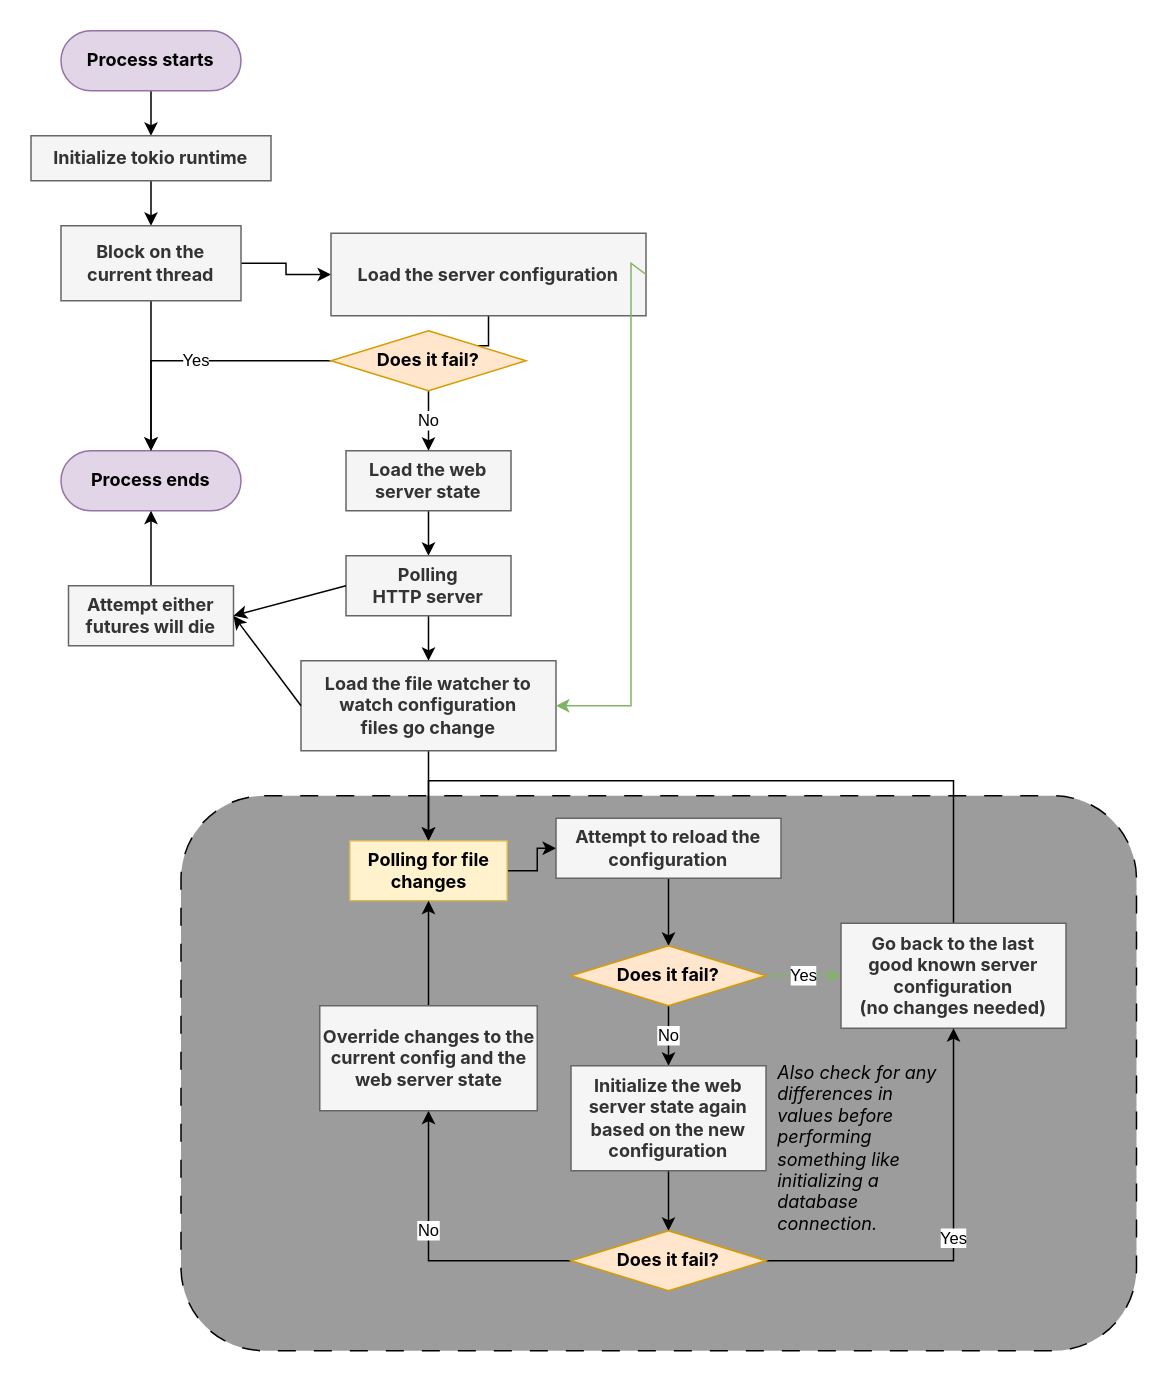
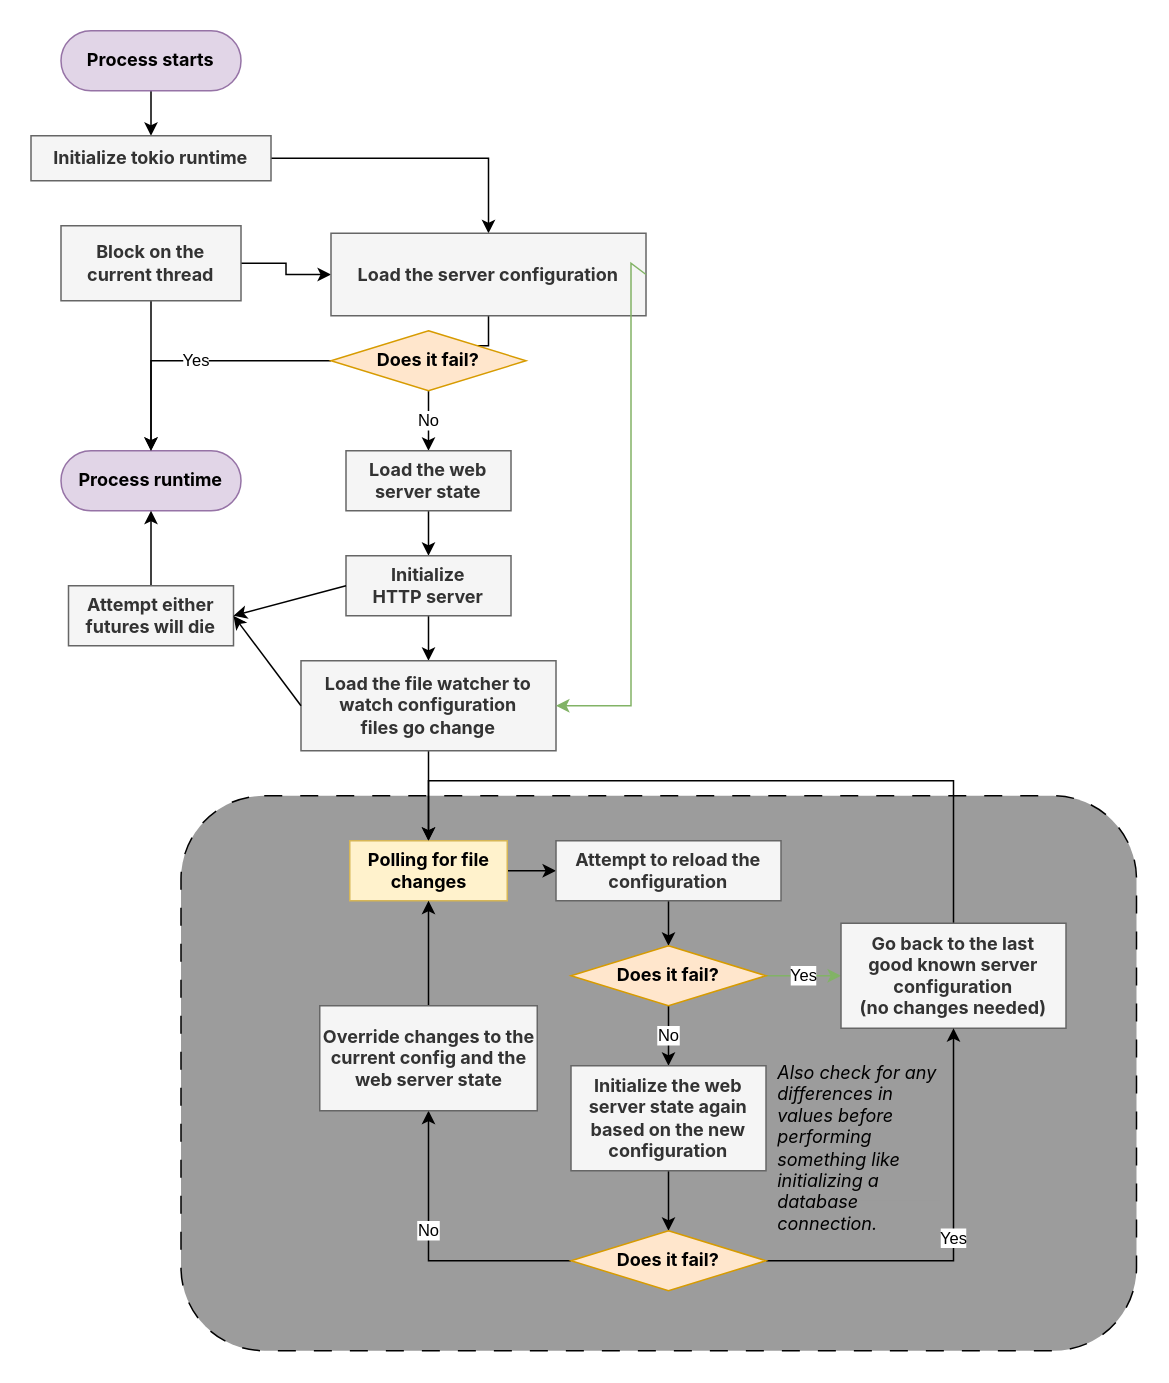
- <mxCell id="6" style="edgeStyle=orthogonalEdgeStyle;rounded=0;orthogonalLoop=1;jettySize=auto;html=1;entryX=0.5;entryY=0;entryDx=0;entryDy=0;" edge="1" parent="1" source="7" target="10"><mxGeometry relative="1" as="geometry" /></mxCell>
+ <mxCell id="6" style="edgeStyle=orthogonalEdgeStyle;rounded=0;orthogonalLoop=1;jettySize=auto;html=1;" edge="1" parent="1" source="7" target="12"><mxGeometry relative="1" as="geometry" /></mxCell>
- <mxCell id="5" value="&lt;b&gt;Process ends&lt;/b&gt;" style="rounded=1;whiteSpace=wrap;html=1;fillColor=#e1d5e7;strokeColor=#9673a6;fontColor=#000000;arcSize=50;fontFamily=Inter;" vertex="1" parent="1"><mxGeometry x="40" y="300" width="120" height="40" as="geometry" /></mxCell>
+ <mxCell id="5" value="&lt;b&gt;Process runtime&lt;/b&gt;" style="rounded=1;whiteSpace=wrap;html=1;fillColor=#e1d5e7;strokeColor=#9673a6;fontColor=#000000;arcSize=50;fontFamily=Inter;" vertex="1" parent="1"><mxGeometry x="40" y="300" width="120" height="40" as="geometry" /></mxCell>
- <mxCell id="19" value="Polling&lt;br&gt;HTTP server" style="rounded=0;whiteSpace=wrap;html=1;fillColor=#f5f5f5;fontColor=#333333;strokeColor=#666666;fontFamily=Inter;fontStyle=1" vertex="1" parent="1"><mxGeometry x="230" y="370" width="110" height="40" as="geometry" /></mxCell>
+ <mxCell id="19" value="Initialize&lt;br&gt;HTTP server" style="rounded=0;whiteSpace=wrap;html=1;fillColor=#f5f5f5;fontColor=#333333;strokeColor=#666666;fontFamily=Inter;fontStyle=1" vertex="1" parent="1"><mxGeometry x="230" y="370" width="110" height="40" as="geometry" /></mxCell>
- <mxCell id="30" value="Attempt to reload the&lt;br&gt;configuration" style="rounded=0;whiteSpace=wrap;html=1;fillColor=#f5f5f5;fontColor=#333333;strokeColor=#666666;fontFamily=Inter;fontStyle=1" vertex="1" parent="1"><mxGeometry x="370" y="545" width="150" height="40" as="geometry" /></mxCell>
+ <mxCell id="30" value="Attempt to reload the&lt;br&gt;configuration" style="rounded=0;whiteSpace=wrap;html=1;fillColor=#f5f5f5;fontColor=#333333;strokeColor=#666666;fontFamily=Inter;fontStyle=1" vertex="1" parent="1"><mxGeometry x="370" y="560" width="150" height="40" as="geometry" /></mxCell>
